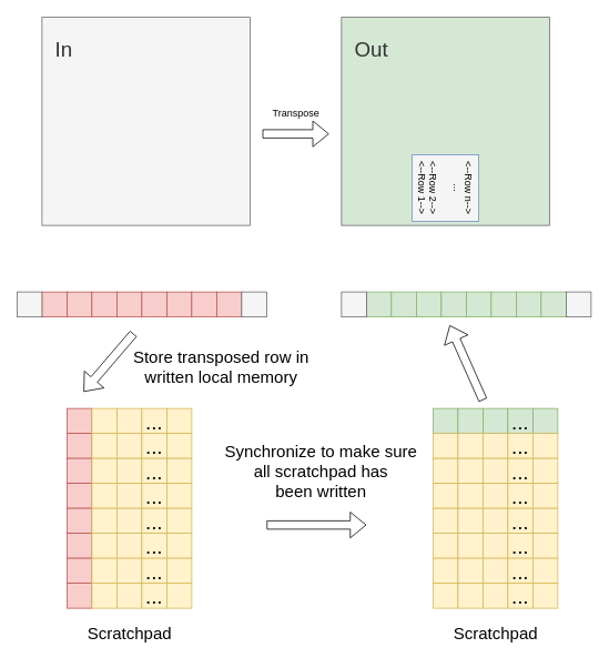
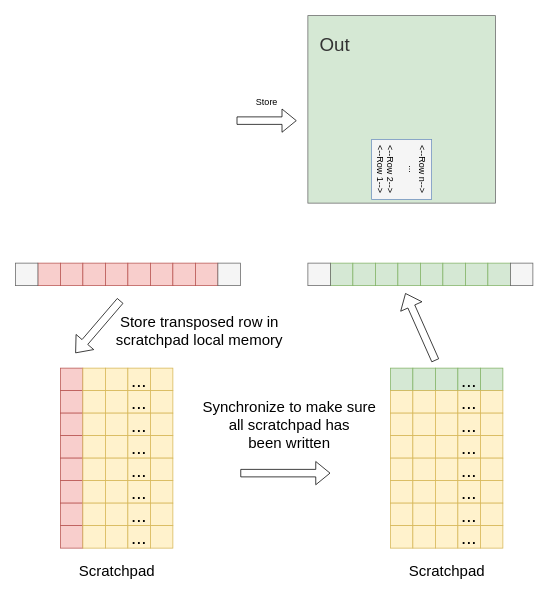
- <mxCell id="6" value="Transpose" style="text;html=1;align=center;verticalAlign=middle;resizable=0;points=[];autosize=1;strokeColor=none;fillColor=none;" vertex="1" parent="1"><mxGeometry x="315" y="120" width="80" height="30" as="geometry" /></mxCell>
+ <mxCell id="6" value="Store" style="text;html=1;align=center;verticalAlign=middle;resizable=0;points=[];autosize=1;strokeColor=none;fillColor=none;" vertex="1" parent="1"><mxGeometry x="315" y="120" width="80" height="30" as="geometry" /></mxCell>
- <mxCell id="3" value="&amp;nbsp;&lt;div style=&quot;font-size: 25px;&quot; align=&quot;left&quot;&gt;&amp;nbsp; In&lt;br&gt;&lt;/div&gt;&lt;div align=&quot;left&quot;&gt;&lt;br&gt;&lt;/div&gt;&lt;div align=&quot;left&quot;&gt;&lt;br&gt;&lt;/div&gt;&lt;div align=&quot;left&quot;&gt;&lt;br&gt;&lt;/div&gt;&lt;div align=&quot;left&quot;&gt;&lt;br&gt;&lt;/div&gt;&lt;div align=&quot;left&quot;&gt;&lt;br&gt;&lt;/div&gt;&lt;div align=&quot;left&quot;&gt;&lt;br&gt;&lt;/div&gt;&lt;div align=&quot;left&quot;&gt;&lt;br&gt;&lt;/div&gt;&lt;div align=&quot;left&quot;&gt;&lt;br&gt;&lt;/div&gt;&lt;div align=&quot;left&quot;&gt;&lt;br&gt;&lt;/div&gt;&lt;div align=&quot;left&quot;&gt;&lt;br&gt;&lt;/div&gt;&lt;div align=&quot;left&quot;&gt;&lt;br&gt;&lt;/div&gt;&lt;div align=&quot;left&quot;&gt;&lt;br&gt;&lt;/div&gt;&lt;div align=&quot;left&quot;&gt;&lt;br&gt;&lt;/div&gt;" style="whiteSpace=wrap;html=1;aspect=fixed;fillColor=#f5f5f5;strokeColor=#666666;fontColor=#333333;align=left;" vertex="1" parent="1"><mxGeometry x="50" y="20" width="250" height="250" as="geometry" /></mxCell>
- <mxCell id="97" value="&lt;div style=&quot;font-size: 20px;&quot;&gt;&lt;font style=&quot;font-size: 20px;&quot;&gt;Store transposed row in &lt;br&gt;&lt;/font&gt;&lt;/div&gt;&lt;div style=&quot;font-size: 20px;&quot;&gt;&lt;font style=&quot;font-size: 20px;&quot;&gt;written local memory&lt;br&gt;&lt;/font&gt;&lt;/div&gt;" style="text;html=1;align=center;verticalAlign=middle;resizable=0;points=[];autosize=1;strokeColor=none;fillColor=none;fontSize=25;" vertex="1" parent="1"><mxGeometry x="140" y="410" width="250" height="60" as="geometry" /></mxCell>
+ <mxCell id="97" value="&lt;div style=&quot;font-size: 20px;&quot;&gt;&lt;font style=&quot;font-size: 20px;&quot;&gt;Store transposed row in &lt;br&gt;&lt;/font&gt;&lt;/div&gt;&lt;div style=&quot;font-size: 20px;&quot;&gt;&lt;font style=&quot;font-size: 20px;&quot;&gt;scratchpad local memory&lt;br&gt;&lt;/font&gt;&lt;/div&gt;" style="text;html=1;align=center;verticalAlign=middle;resizable=0;points=[];autosize=1;strokeColor=none;fillColor=none;fontSize=25;" vertex="1" parent="1"><mxGeometry x="140" y="410" width="250" height="60" as="geometry" /></mxCell>
